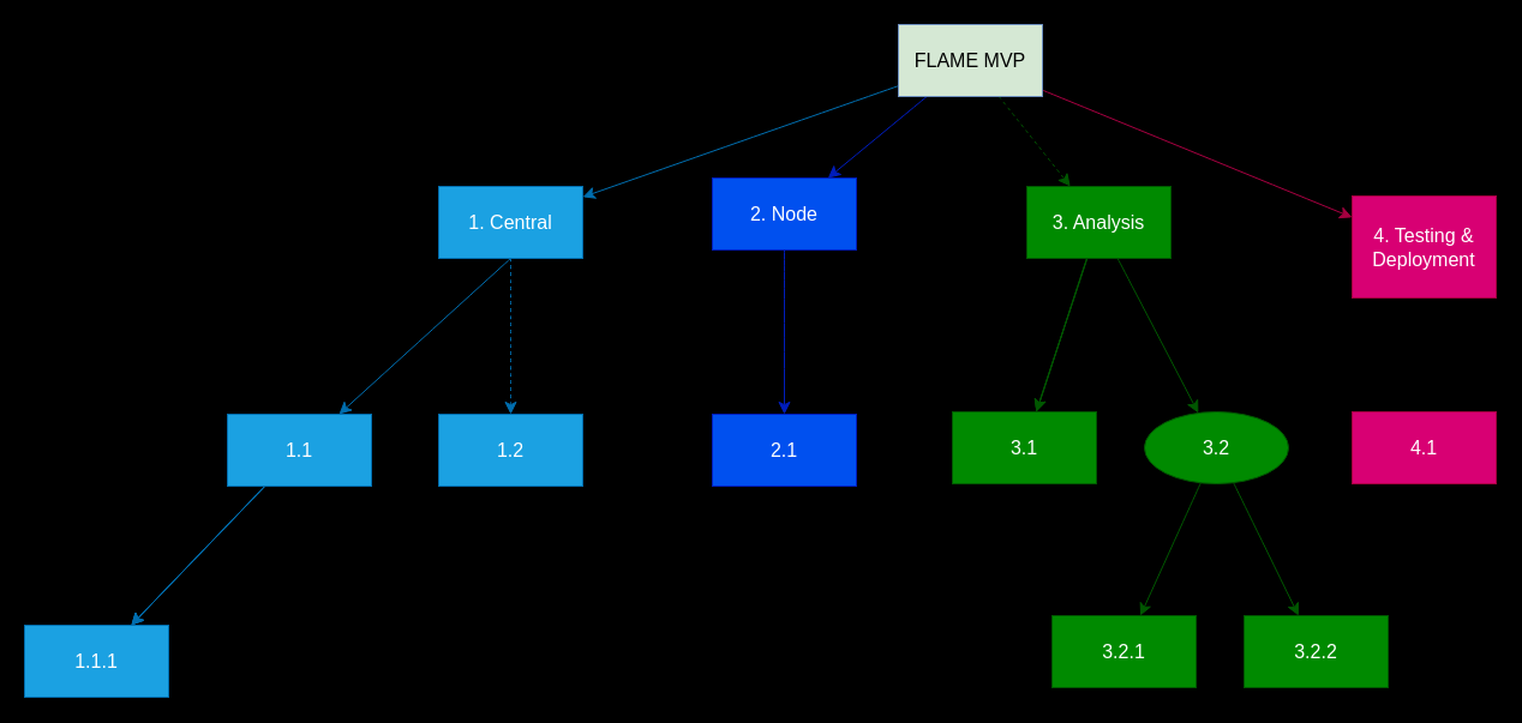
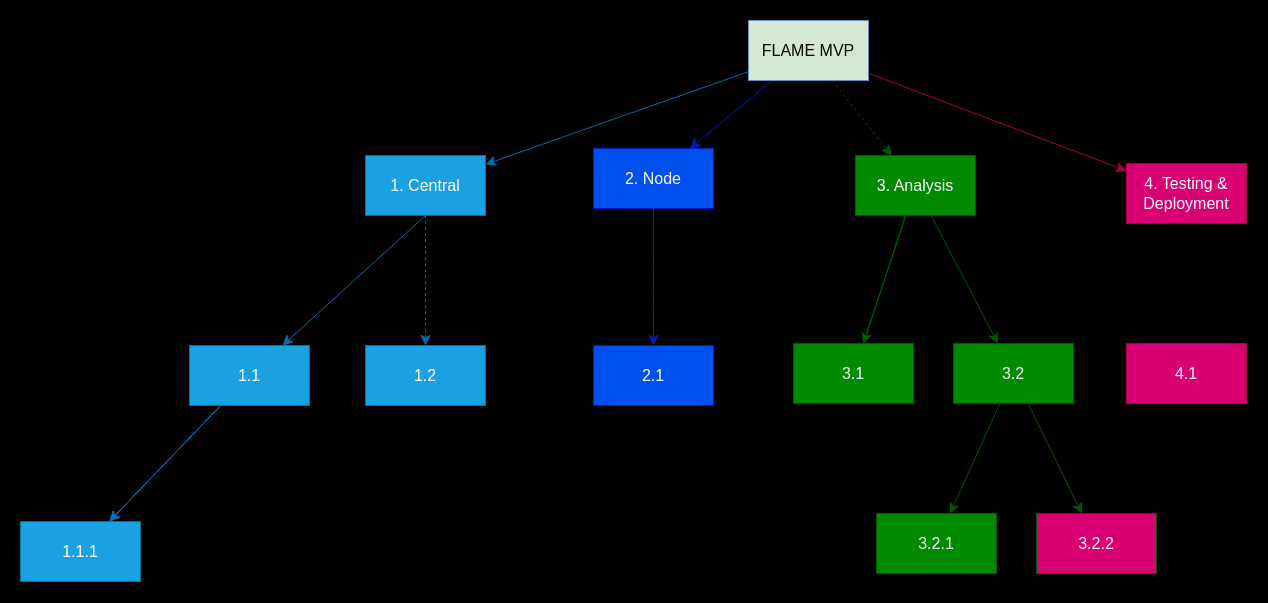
- <mxCell id="19" value="4. Testing &amp;amp; Deployment" style="whiteSpace=wrap;html=1;fontSize=16;rounded=0;fillColor=#d80073;strokeColor=#A50040;fontColor=#ffffff;" parent="1" vertex="1"><mxGeometry x="1126" y="163" width="120" height="85" as="geometry" /></mxCell>
+ <mxCell id="19" value="4. Testing &amp;amp; Deployment" style="whiteSpace=wrap;html=1;fontSize=16;rounded=0;fillColor=#d80073;strokeColor=#A50040;fontColor=#ffffff;" parent="1" vertex="1"><mxGeometry x="1126" y="163" width="120" height="60" as="geometry" /></mxCell>
- <mxCell id="30" value="3.2" style="ellipse;whiteSpace=wrap;html=1;fontSize=16;fillColor=#008a00;strokeColor=#005700;fontColor=#ffffff;" vertex="1" parent="1"><mxGeometry x="953" y="343" width="120" height="60" as="geometry" /></mxCell>
+ <mxCell id="30" value="3.2" style="whiteSpace=wrap;html=1;fontSize=16;rounded=0;fillColor=#008a00;strokeColor=#005700;fontColor=#ffffff;" vertex="1" parent="1"><mxGeometry x="953" y="343" width="120" height="60" as="geometry" /></mxCell>
- <mxCell id="34" value="3.2.2" style="whiteSpace=wrap;html=1;fontSize=16;fillColor=#008a00;strokeColor=#005700;rounded=0;fontColor=#ffffff;" vertex="1" parent="1"><mxGeometry x="1036" y="513" width="120" height="60" as="geometry" /></mxCell>
+ <mxCell id="34" value="3.2.2" style="whiteSpace=wrap;html=1;fontSize=16;fillColor=#d80073;strokeColor=#005700;rounded=0;fontColor=#ffffff;" vertex="1" parent="1"><mxGeometry x="1036" y="513" width="120" height="60" as="geometry" /></mxCell>
